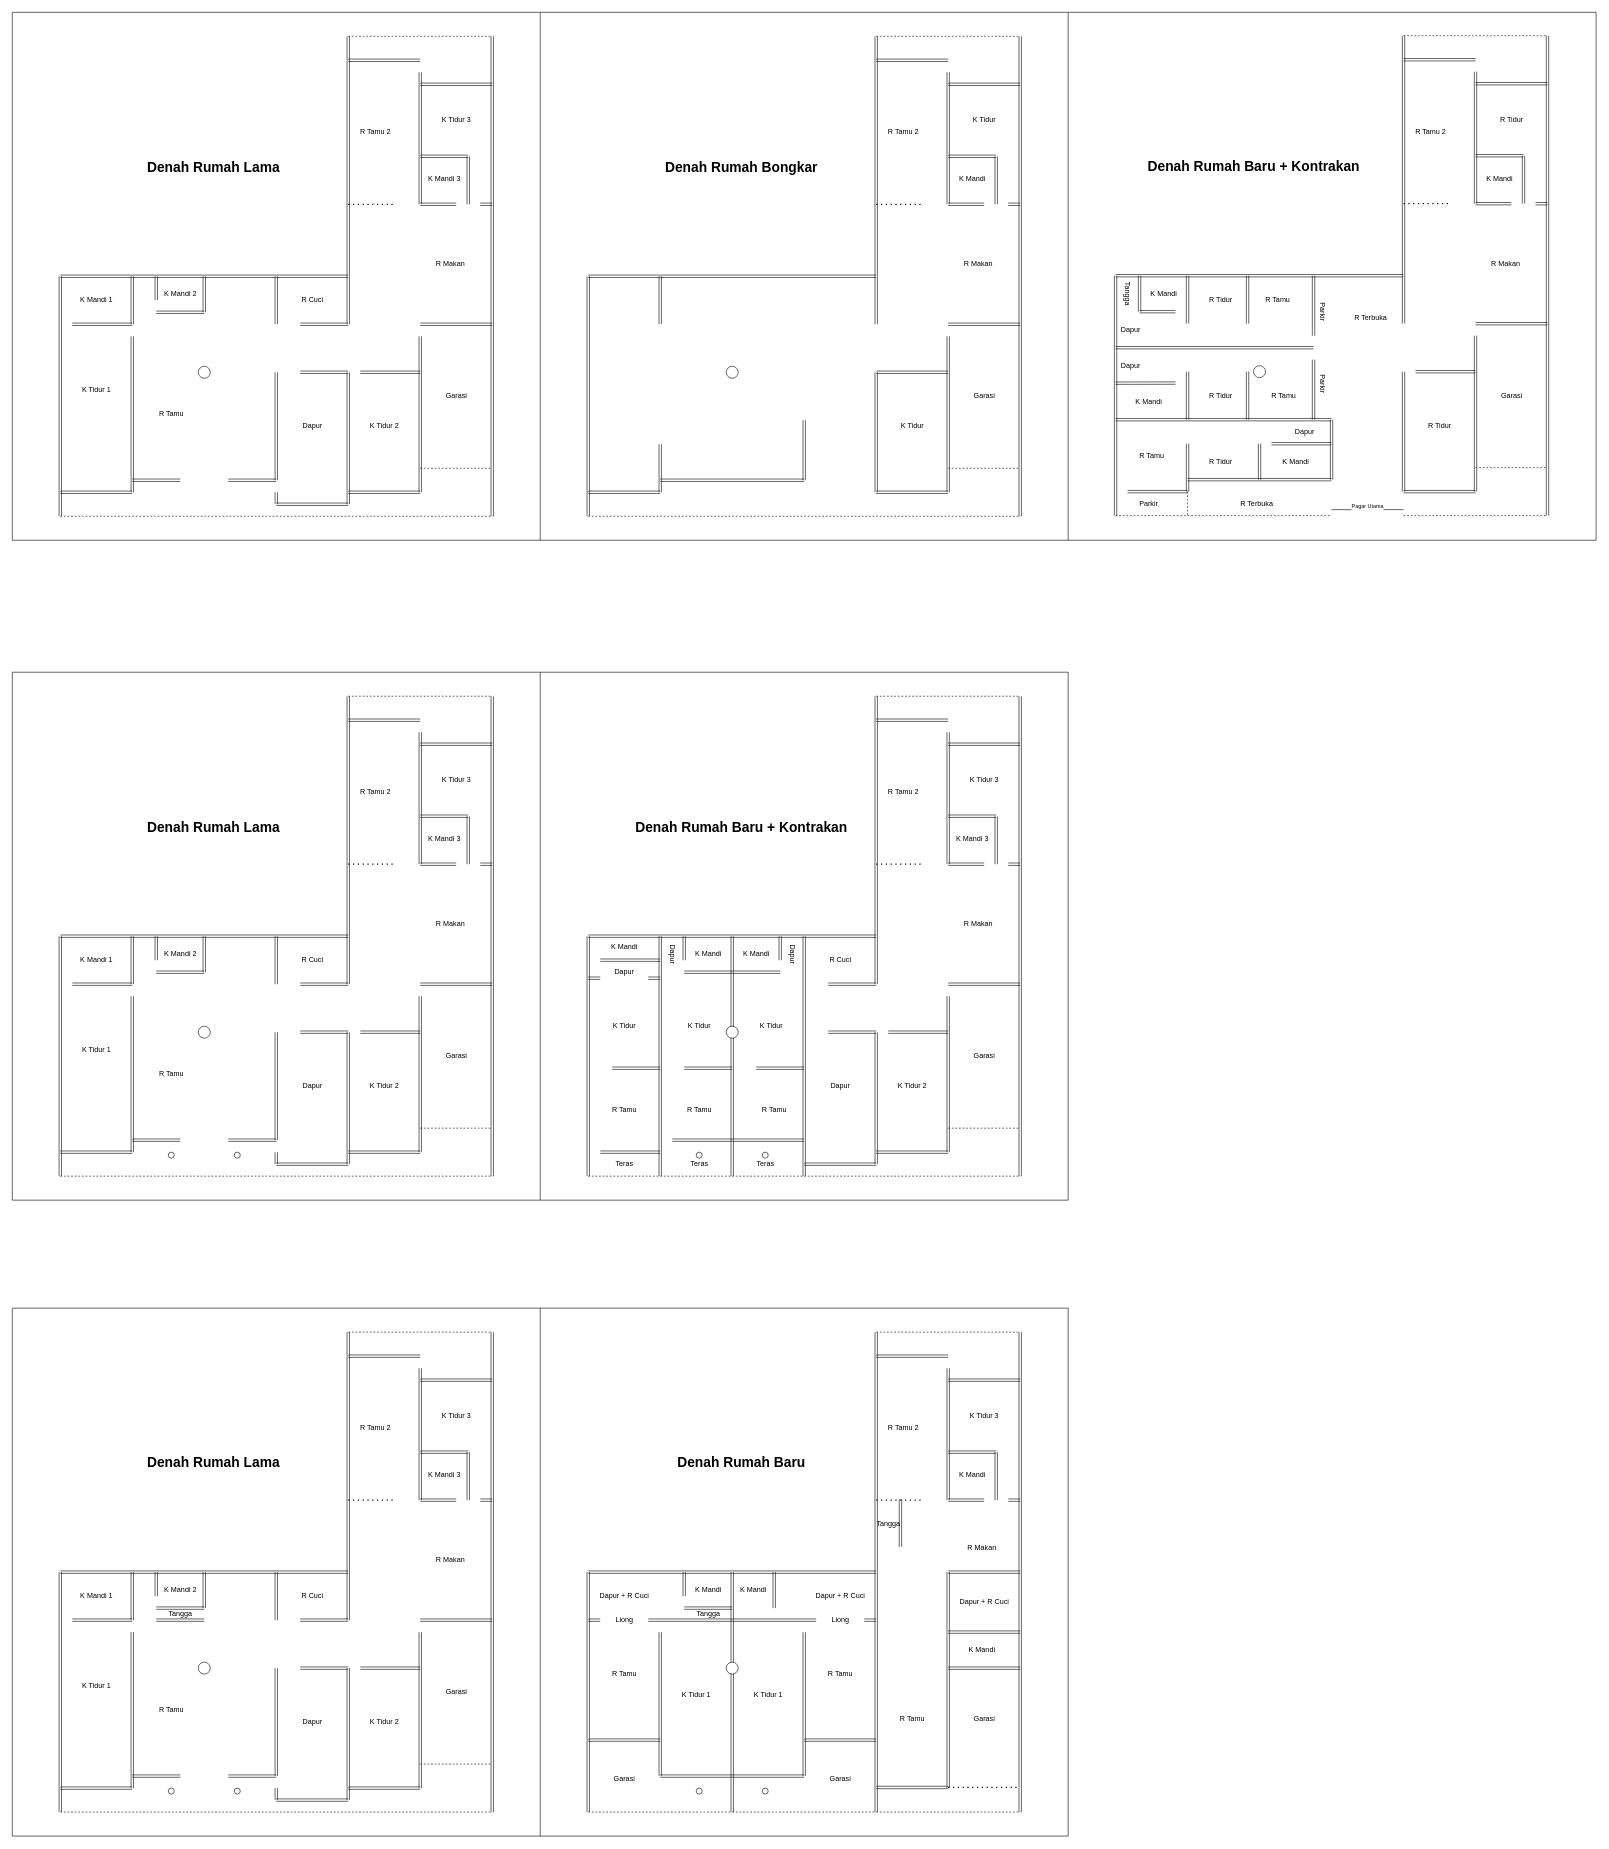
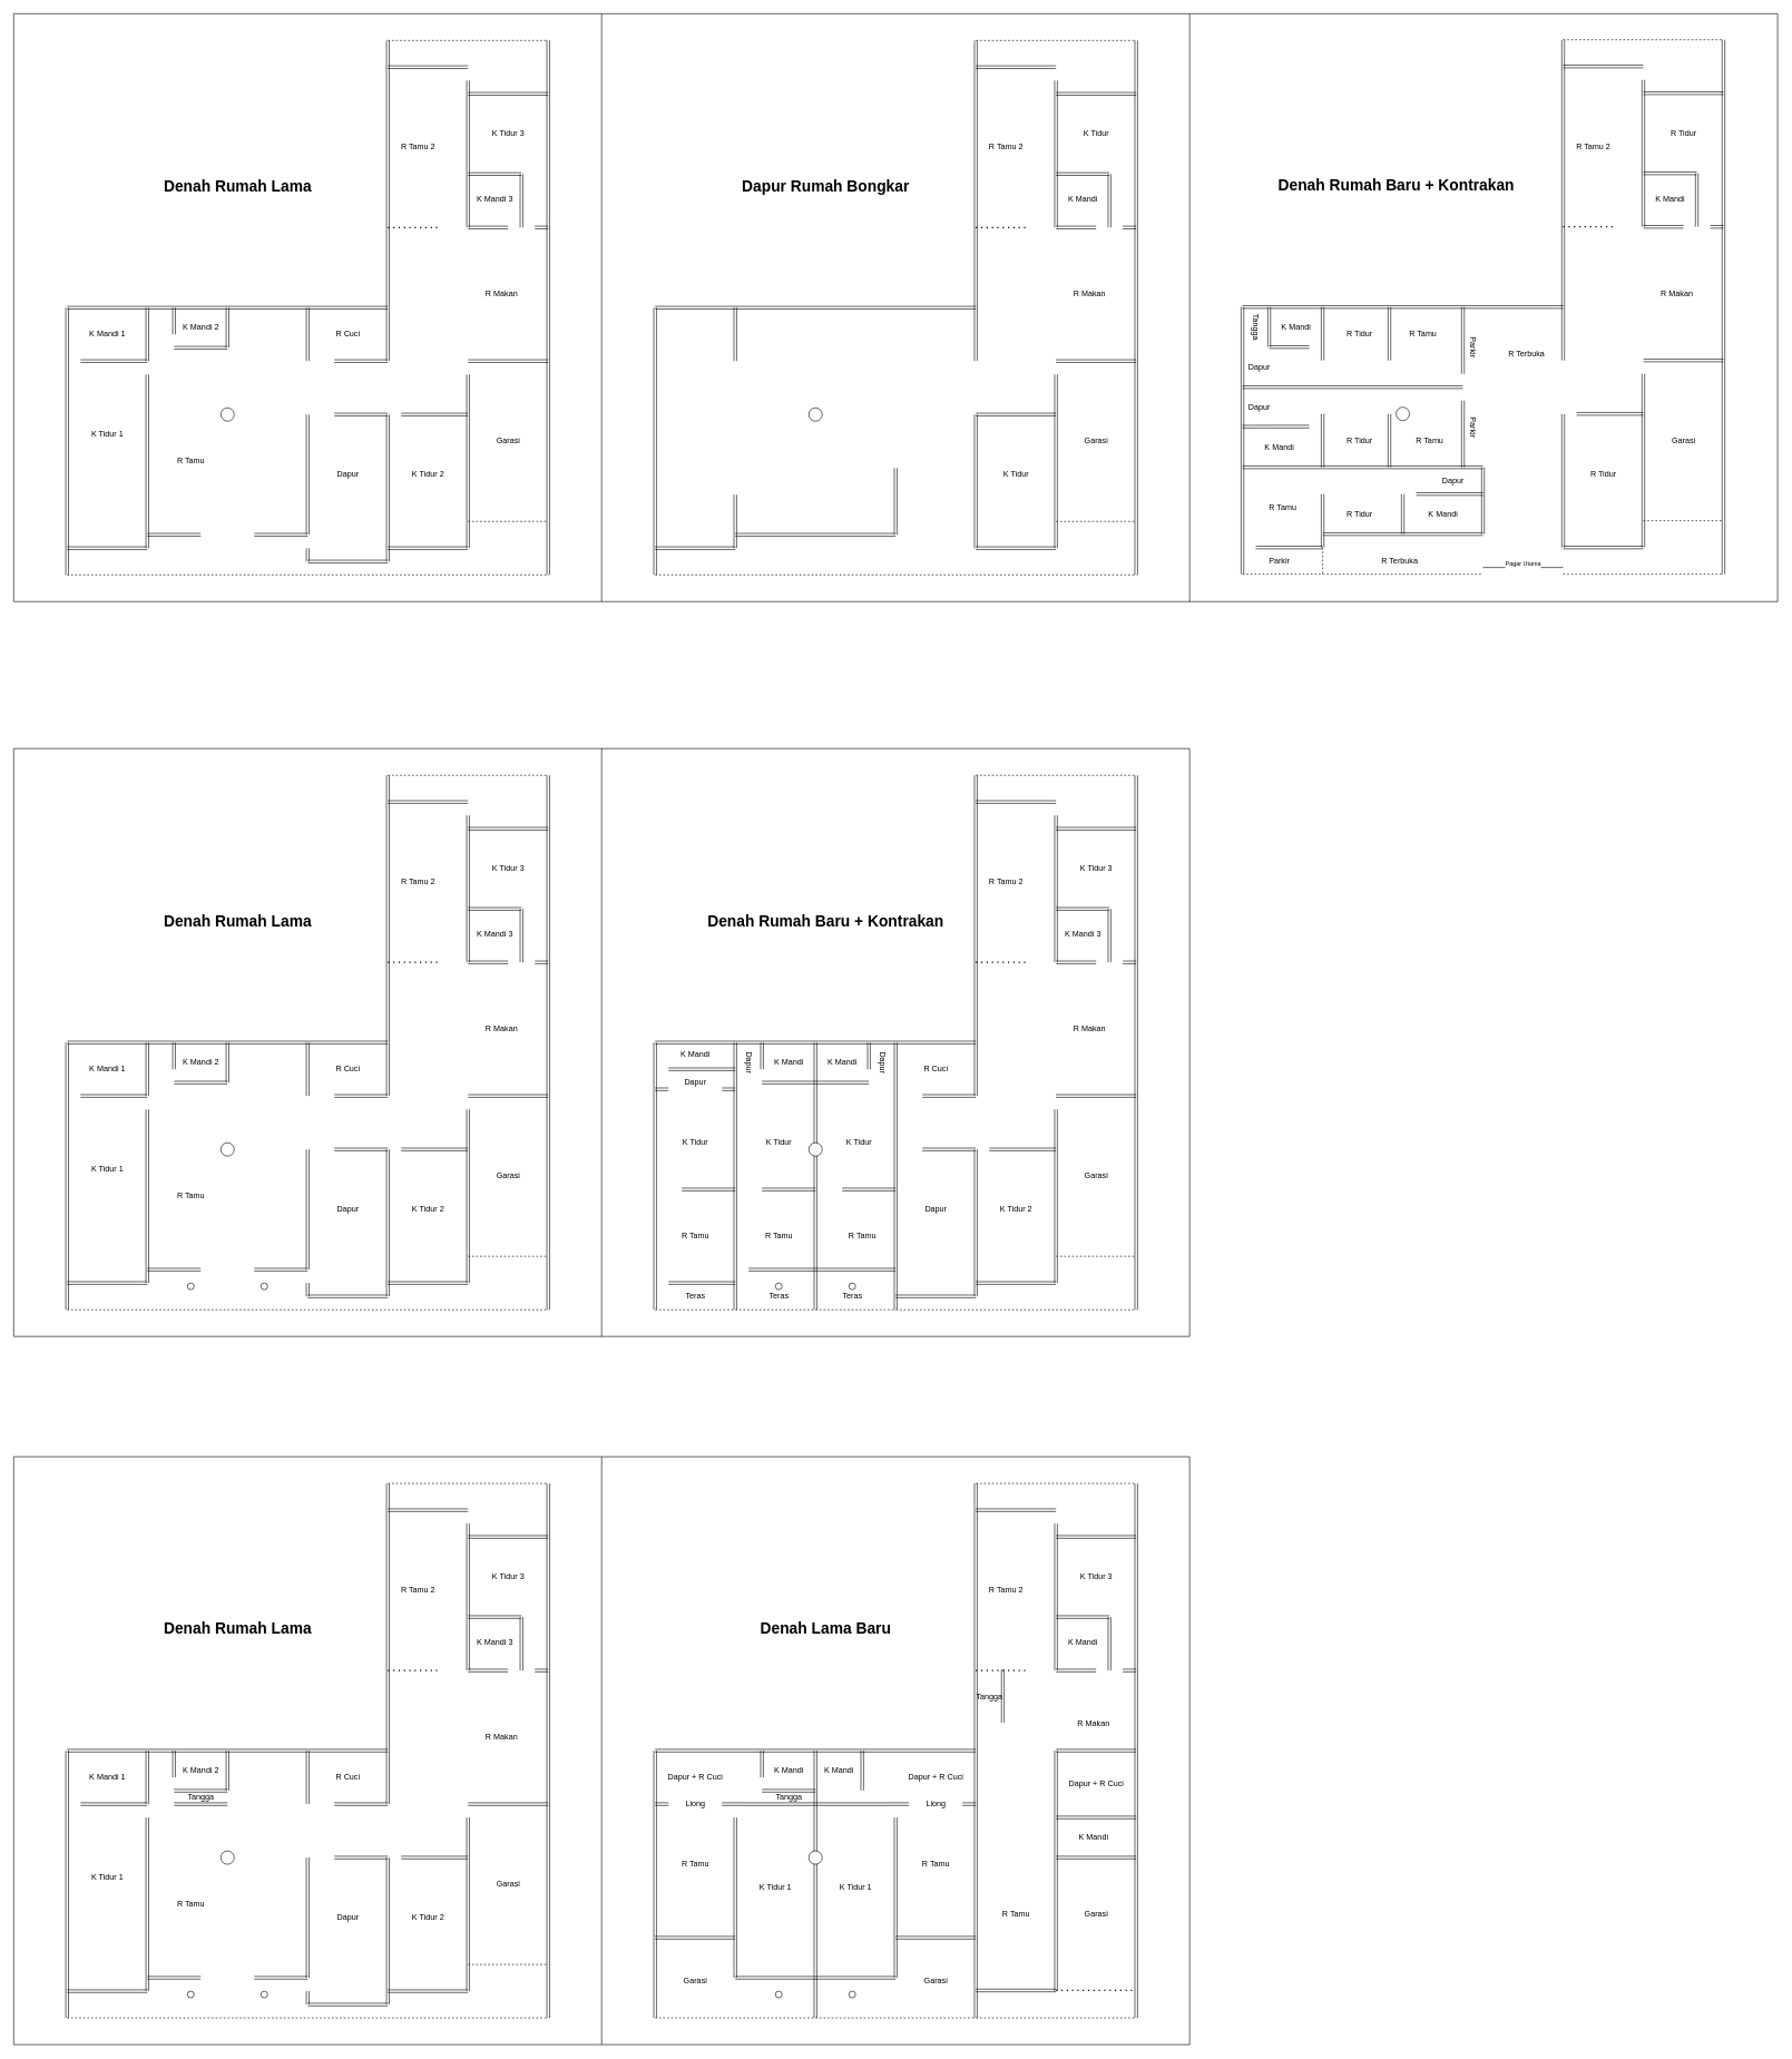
- <mxCell id="143" value="Denah Rumah Bongkar" style="text;html=1;resizable=0;autosize=1;align=center;verticalAlign=middle;points=[];fillColor=none;strokeColor=none;rounded=0;fontStyle=1;fontSize=23;" vertex="1" parent="1"><mxGeometry x="1100" y="263" width="270" height="30" as="geometry" /></mxCell>
+ <mxCell id="143" value="Dapur Rumah Bongkar" style="text;html=1;resizable=0;autosize=1;align=center;verticalAlign=middle;points=[];fillColor=none;strokeColor=none;rounded=0;fontStyle=1;fontSize=23;" vertex="1" parent="1"><mxGeometry x="1100" y="263" width="270" height="30" as="geometry" /></mxCell>
- <mxCell id="342" value="Denah Rumah Baru" style="text;html=1;resizable=0;autosize=1;align=center;verticalAlign=middle;points=[];fillColor=none;strokeColor=none;rounded=0;fontStyle=1;fontSize=23;" vertex="1" parent="1"><mxGeometry x="1115" y="2418" width="240" height="40" as="geometry" /></mxCell>
+ <mxCell id="342" value="Denah Lama Baru" style="text;html=1;resizable=0;autosize=1;align=center;verticalAlign=middle;points=[];fillColor=none;strokeColor=none;rounded=0;fontStyle=1;fontSize=23;" vertex="1" parent="1"><mxGeometry x="1115" y="2418" width="240" height="40" as="geometry" /></mxCell>
